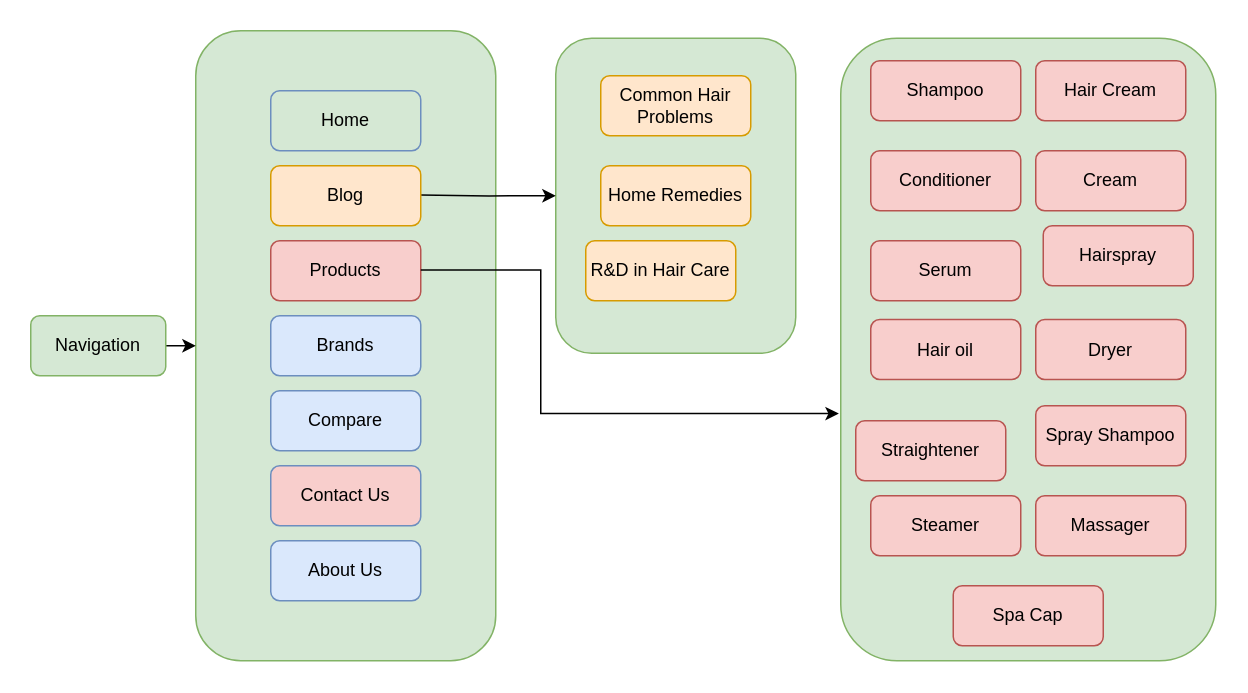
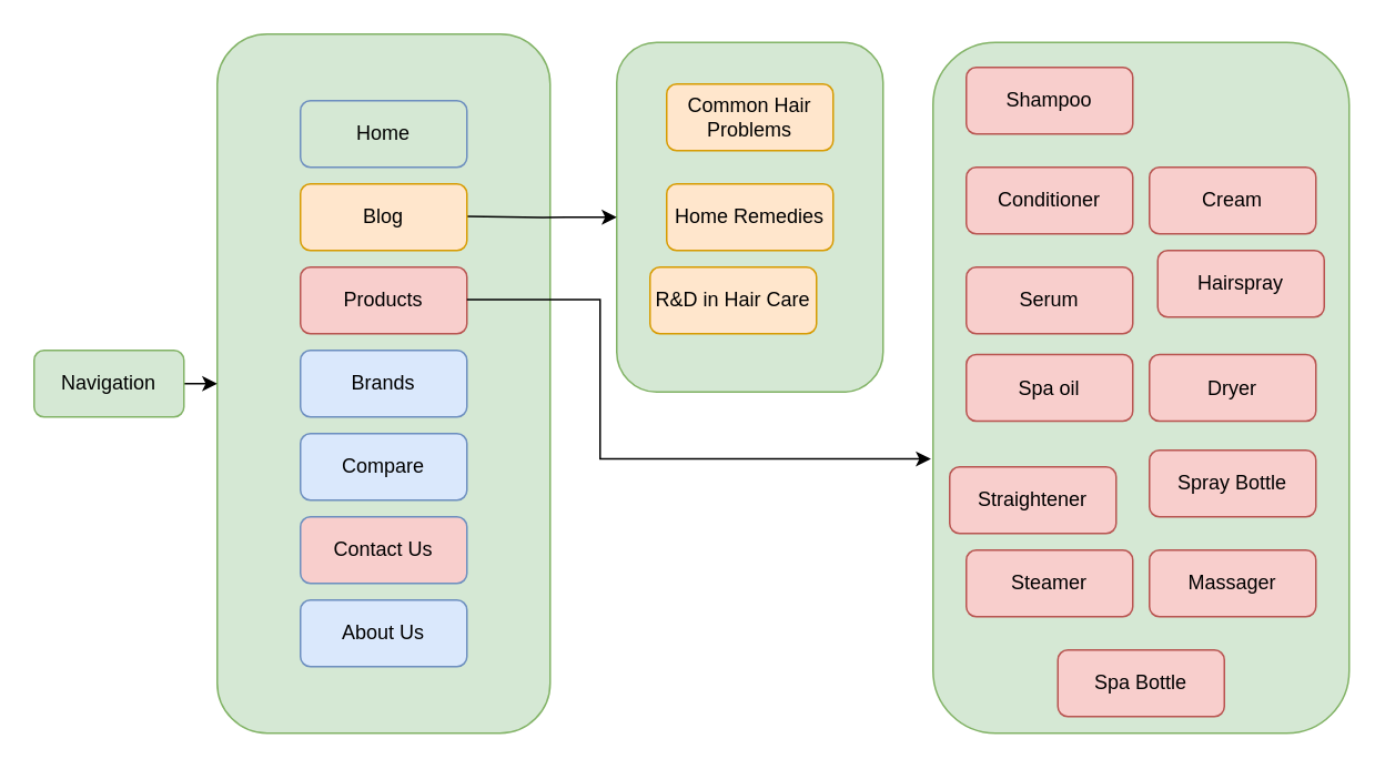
- <mxCell id="18" value="Hair Cream" style="rounded=1;whiteSpace=wrap;html=1;fillColor=#f8cecc;strokeColor=#b85450;" vertex="1" parent="1"><mxGeometry x="690" y="40" width="100" height="40" as="geometry" /></mxCell>
- <mxCell id="24" value="Hair oil" style="rounded=1;whiteSpace=wrap;html=1;fillColor=#f8cecc;strokeColor=#b85450;" vertex="1" parent="1"><mxGeometry x="580" y="212.5" width="100" height="40" as="geometry" /></mxCell>
+ <mxCell id="24" value="Spa oil" style="rounded=1;whiteSpace=wrap;html=1;fillColor=#f8cecc;strokeColor=#b85450;" vertex="1" parent="1"><mxGeometry x="580" y="212.5" width="100" height="40" as="geometry" /></mxCell>
- <mxCell id="28" value="Spray Shampoo" style="rounded=1;whiteSpace=wrap;html=1;fillColor=#f8cecc;strokeColor=#b85450;" vertex="1" parent="1"><mxGeometry x="690" y="270" width="100" height="40" as="geometry" /></mxCell>
+ <mxCell id="28" value="Spray Bottle" style="rounded=1;whiteSpace=wrap;html=1;fillColor=#f8cecc;strokeColor=#b85450;" vertex="1" parent="1"><mxGeometry x="690" y="270" width="100" height="40" as="geometry" /></mxCell>
- <mxCell id="30" value="Spa Cap" style="rounded=1;whiteSpace=wrap;html=1;fillColor=#f8cecc;strokeColor=#b85450;" vertex="1" parent="1"><mxGeometry x="635" y="390" width="100" height="40" as="geometry" /></mxCell>
+ <mxCell id="30" value="Spa Bottle" style="rounded=1;whiteSpace=wrap;html=1;fillColor=#f8cecc;strokeColor=#b85450;" vertex="1" parent="1"><mxGeometry x="635" y="390" width="100" height="40" as="geometry" /></mxCell>
